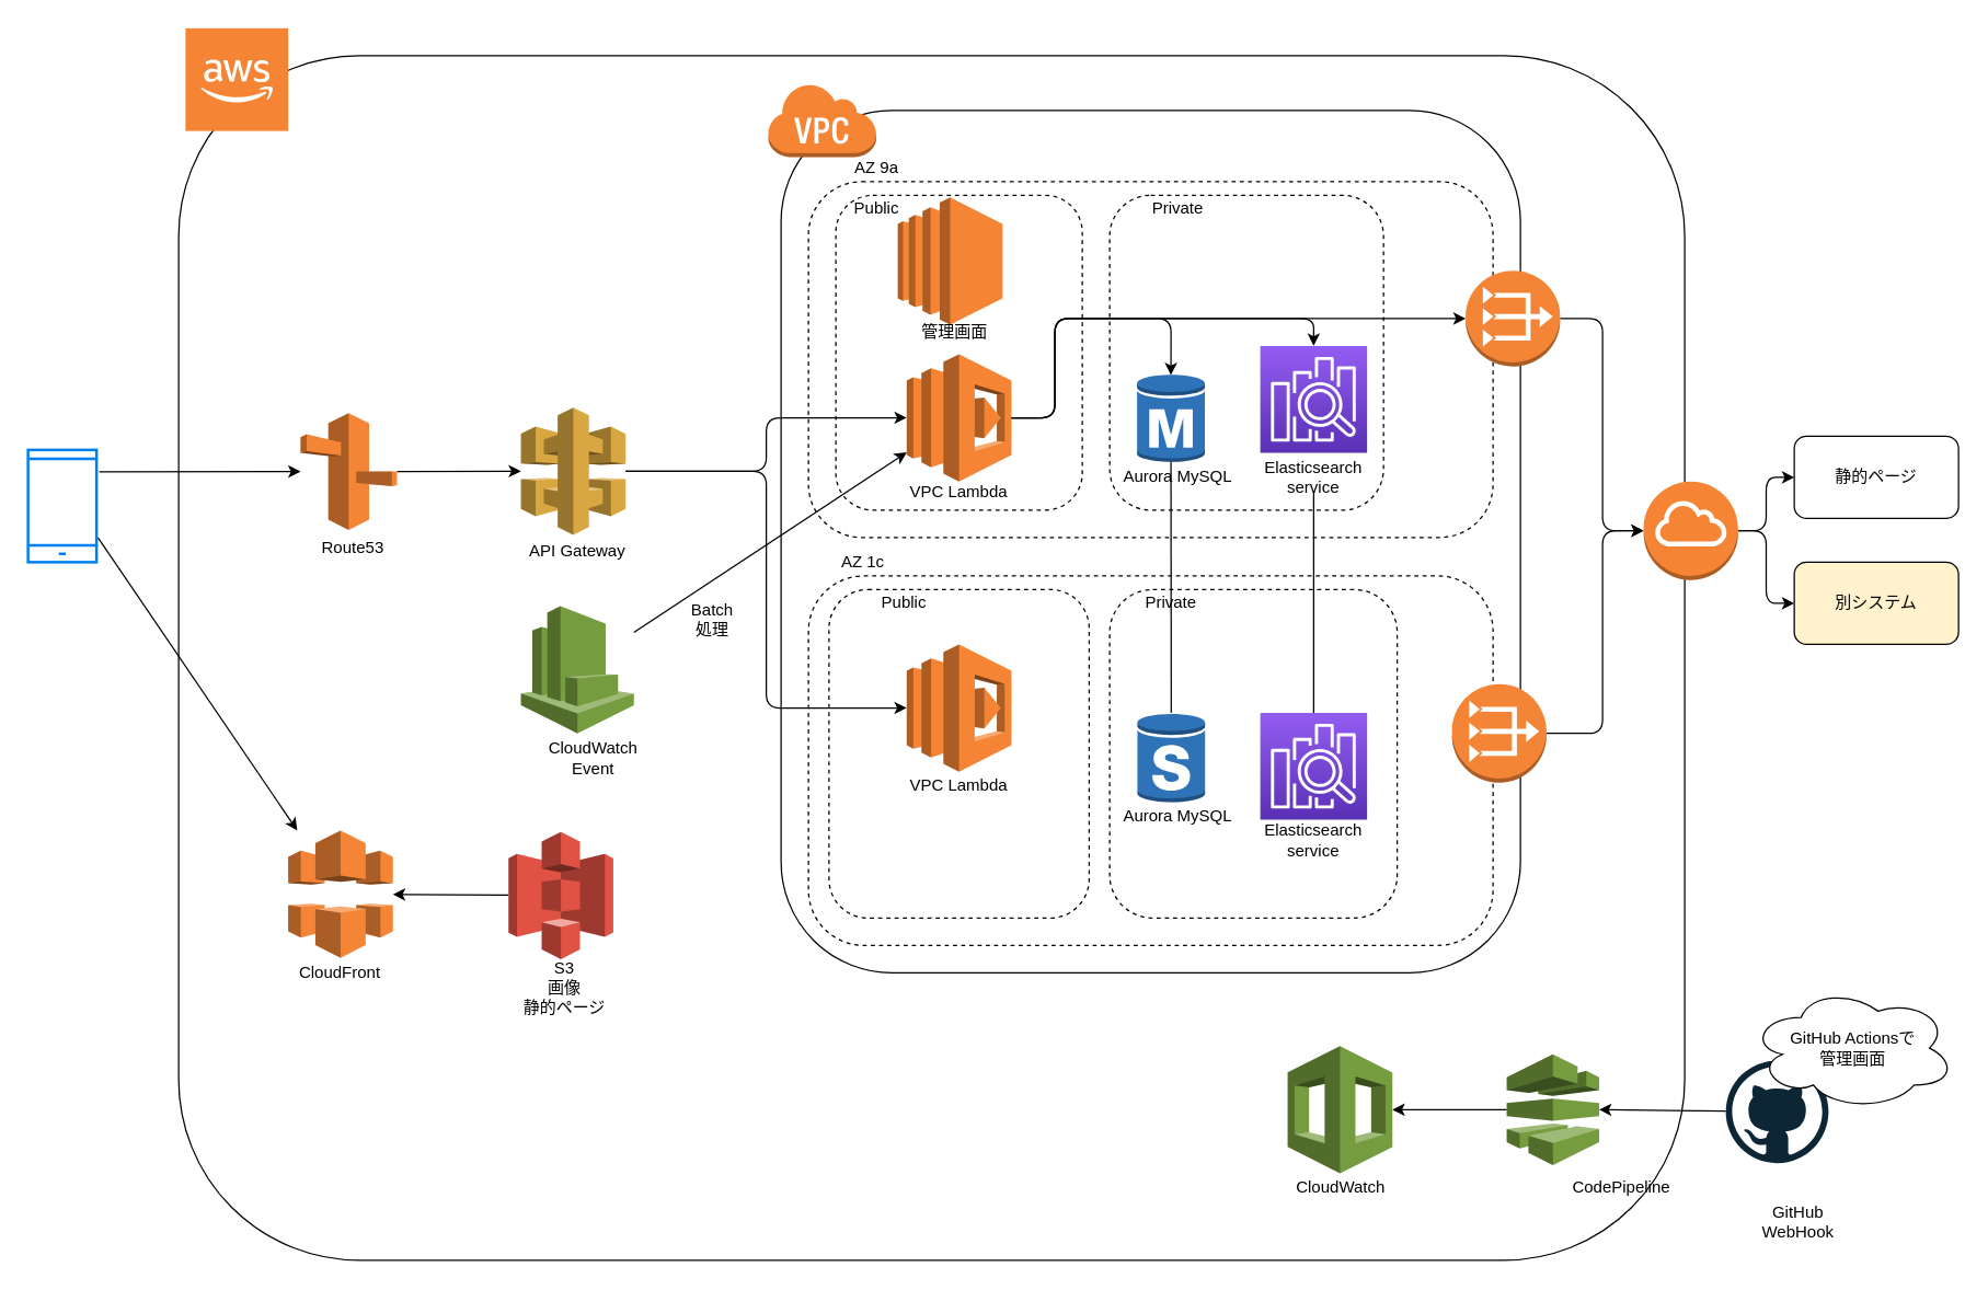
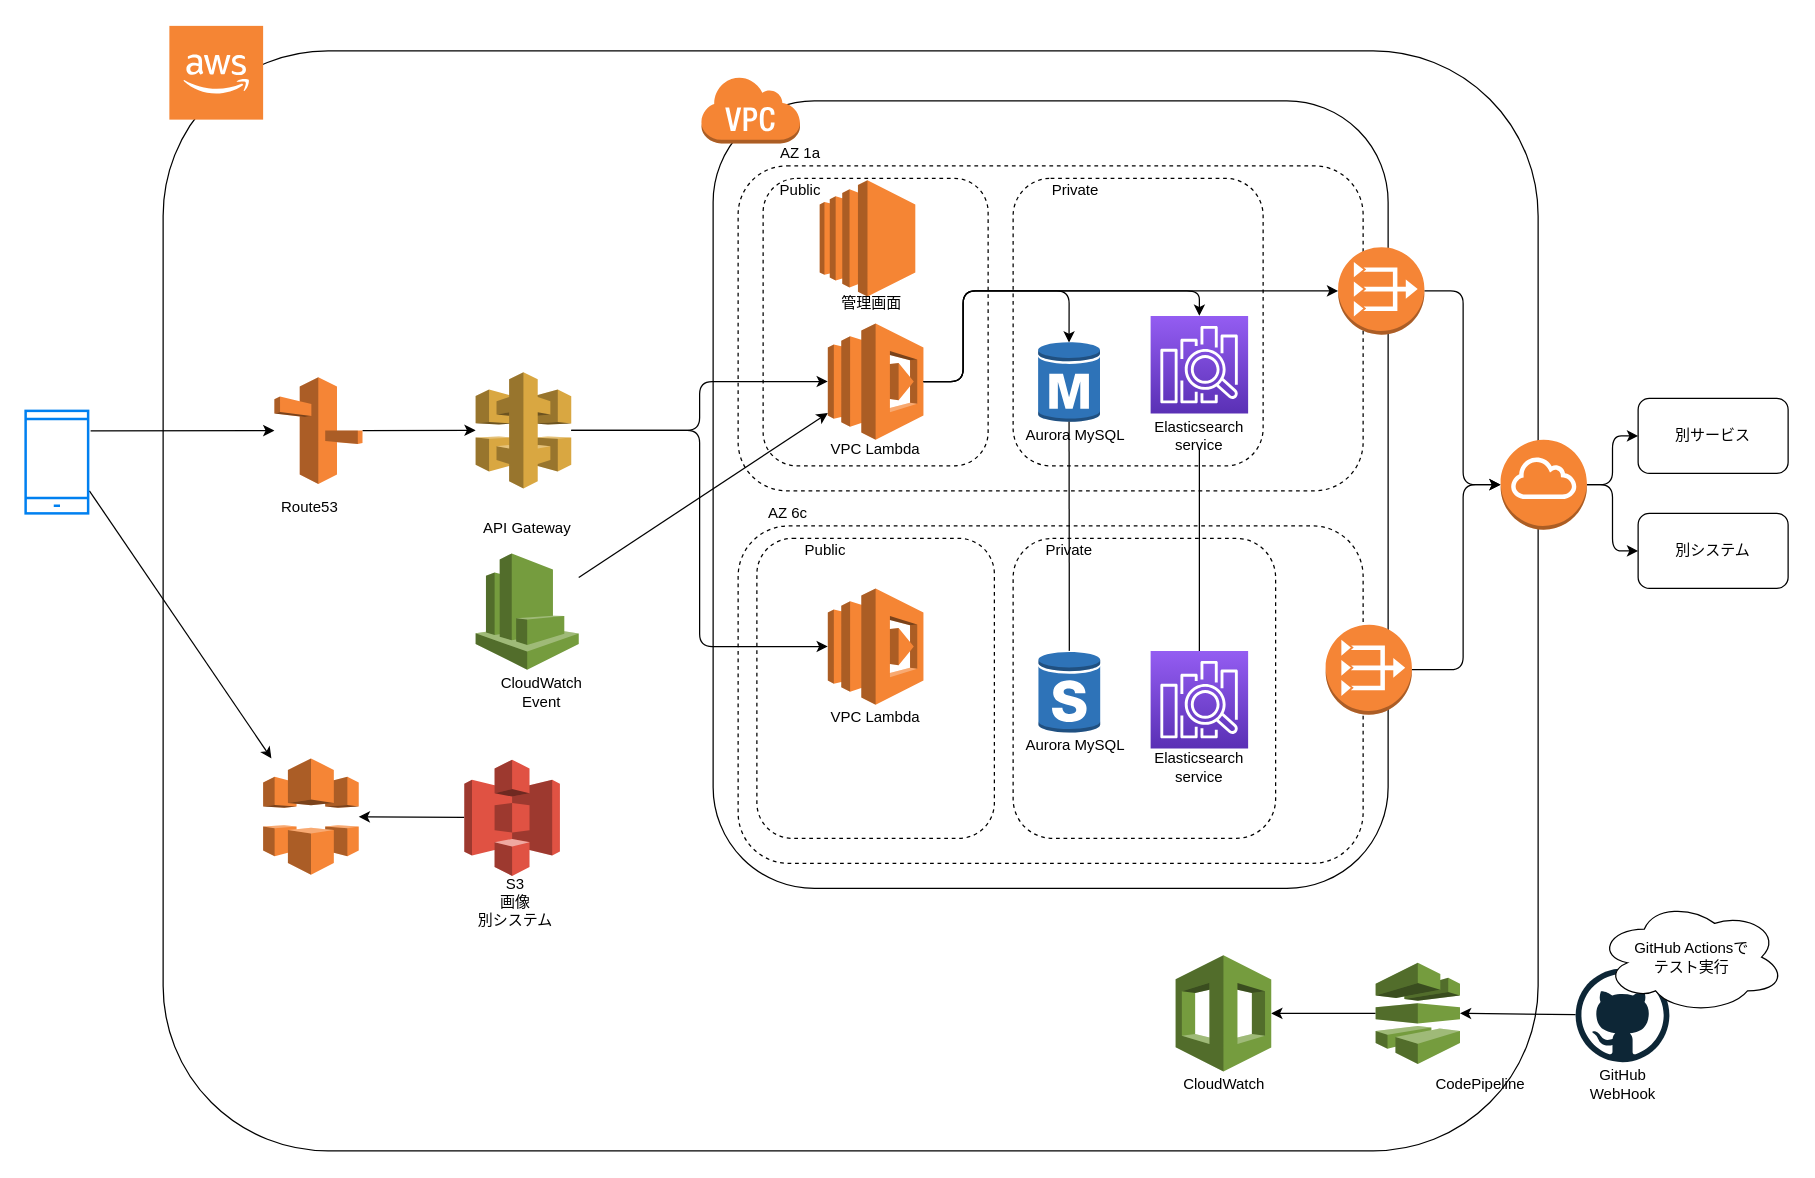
- <mxCell id="48" value="AZ 9a" style="text;html=1;strokeColor=none;fillColor=none;align=center;verticalAlign=middle;whiteSpace=wrap;rounded=0;dashed=1;" parent="1" vertex="1"><mxGeometry x="620" y="112" width="40" height="20" as="geometry" /></mxCell>
+ <mxCell id="48" value="AZ 1a" style="text;html=1;strokeColor=none;fillColor=none;align=center;verticalAlign=middle;whiteSpace=wrap;rounded=0;dashed=1;" parent="1" vertex="1"><mxGeometry x="620" y="112" width="40" height="20" as="geometry" /></mxCell>
- <mxCell id="50" value="静的ページ" style="rounded=1;whiteSpace=wrap;html=1;" parent="1" vertex="1"><mxGeometry x="1310" y="318" width="120" height="60" as="geometry" /></mxCell>
+ <mxCell id="50" value="別サービス" style="rounded=1;whiteSpace=wrap;html=1;" parent="1" vertex="1"><mxGeometry x="1310" y="318" width="120" height="60" as="geometry" /></mxCell>
- <mxCell id="68" value="Route53" style="text;html=1;strokeColor=none;fillColor=none;align=center;verticalAlign=middle;whiteSpace=wrap;rounded=0;" parent="1" vertex="1"><mxGeometry x="224.75" y="390" width="64.75" height="20" as="geometry" /></mxCell>
+ <mxCell id="68" value="Route53" style="text;html=1;strokeColor=none;fillColor=none;align=center;verticalAlign=middle;whiteSpace=wrap;rounded=0;" parent="1" vertex="1"><mxGeometry x="214.75" y="395" width="64.75" height="20" as="geometry" /></mxCell>
- <mxCell id="69" value="API Gateway" style="text;html=1;strokeColor=none;fillColor=none;align=center;verticalAlign=middle;whiteSpace=wrap;rounded=0;" parent="1" vertex="1"><mxGeometry x="370.93" y="392" width="100.63" height="20" as="geometry" /></mxCell>
+ <mxCell id="69" value="API Gateway" style="text;html=1;strokeColor=none;fillColor=none;align=center;verticalAlign=middle;whiteSpace=wrap;rounded=0;" parent="1" vertex="1"><mxGeometry x="370.93" y="412" width="100.63" height="20" as="geometry" /></mxCell>
- <mxCell id="49" value="AZ 1c" style="text;html=1;strokeColor=none;fillColor=none;align=center;verticalAlign=middle;whiteSpace=wrap;rounded=0;dashed=1;" parent="1" vertex="1"><mxGeometry x="610" y="400" width="40" height="20" as="geometry" /></mxCell>
+ <mxCell id="49" value="AZ 6c" style="text;html=1;strokeColor=none;fillColor=none;align=center;verticalAlign=middle;whiteSpace=wrap;rounded=0;dashed=1;" parent="1" vertex="1"><mxGeometry x="610" y="400" width="40" height="20" as="geometry" /></mxCell>
- <mxCell id="51" value="別システム" style="rounded=1;whiteSpace=wrap;html=1;fillColor=#fff2cc;" parent="1" vertex="1"><mxGeometry x="1310" y="410" width="120" height="60" as="geometry" /></mxCell>
+ <mxCell id="51" value="別システム" style="rounded=1;whiteSpace=wrap;html=1;" parent="1" vertex="1"><mxGeometry x="1310" y="410" width="120" height="60" as="geometry" /></mxCell>
- <mxCell id="73" value="Batch処理" style="text;html=1;strokeColor=none;fillColor=none;align=center;verticalAlign=middle;whiteSpace=wrap;rounded=0;" parent="1" vertex="1"><mxGeometry x="500" y="442" width="40" height="20" as="geometry" /></mxCell>
- <mxCell id="70" value="CloudFront" style="text;html=1;strokeColor=none;fillColor=none;align=center;verticalAlign=middle;whiteSpace=wrap;rounded=0;" parent="1" vertex="1"><mxGeometry x="228.25" y="700" width="40" height="20" as="geometry" /></mxCell>
- <mxCell id="71" value="S3&lt;br&gt;画像&lt;br&gt;静的ページ" style="text;html=1;strokeColor=none;fillColor=none;align=center;verticalAlign=middle;whiteSpace=wrap;rounded=0;" parent="1" vertex="1"><mxGeometry x="360.75" y="700" width="101.75" height="41" as="geometry" /></mxCell>
+ <mxCell id="71" value="S3&lt;br&gt;画像&lt;br&gt;別システム" style="text;html=1;strokeColor=none;fillColor=none;align=center;verticalAlign=middle;whiteSpace=wrap;rounded=0;" parent="1" vertex="1"><mxGeometry x="360.75" y="700" width="101.75" height="41" as="geometry" /></mxCell>
- <mxCell id="67" value="GitHub Actionsで&lt;br&gt;管理画面" style="ellipse;shape=cloud;whiteSpace=wrap;html=1;" parent="1" vertex="1"><mxGeometry x="1277.5" y="720" width="150" height="90" as="geometry" /></mxCell>
+ <mxCell id="67" value="GitHub Actionsで&lt;br&gt;テスト実行" style="ellipse;shape=cloud;whiteSpace=wrap;html=1;" parent="1" vertex="1"><mxGeometry x="1277.5" y="720" width="150" height="90" as="geometry" /></mxCell>
- <mxCell id="66" value="GitHub WebHook" style="text;html=1;strokeColor=none;fillColor=none;align=center;verticalAlign=middle;whiteSpace=wrap;rounded=0;" parent="1" vertex="1"><mxGeometry x="1292.5" y="881.5" width="40" height="20" as="geometry" /></mxCell>
+ <mxCell id="66" value="GitHub WebHook" style="text;html=1;strokeColor=none;fillColor=none;align=center;verticalAlign=middle;whiteSpace=wrap;rounded=0;" parent="1" vertex="1"><mxGeometry x="1277.5" y="856.5" width="40" height="20" as="geometry" /></mxCell>
